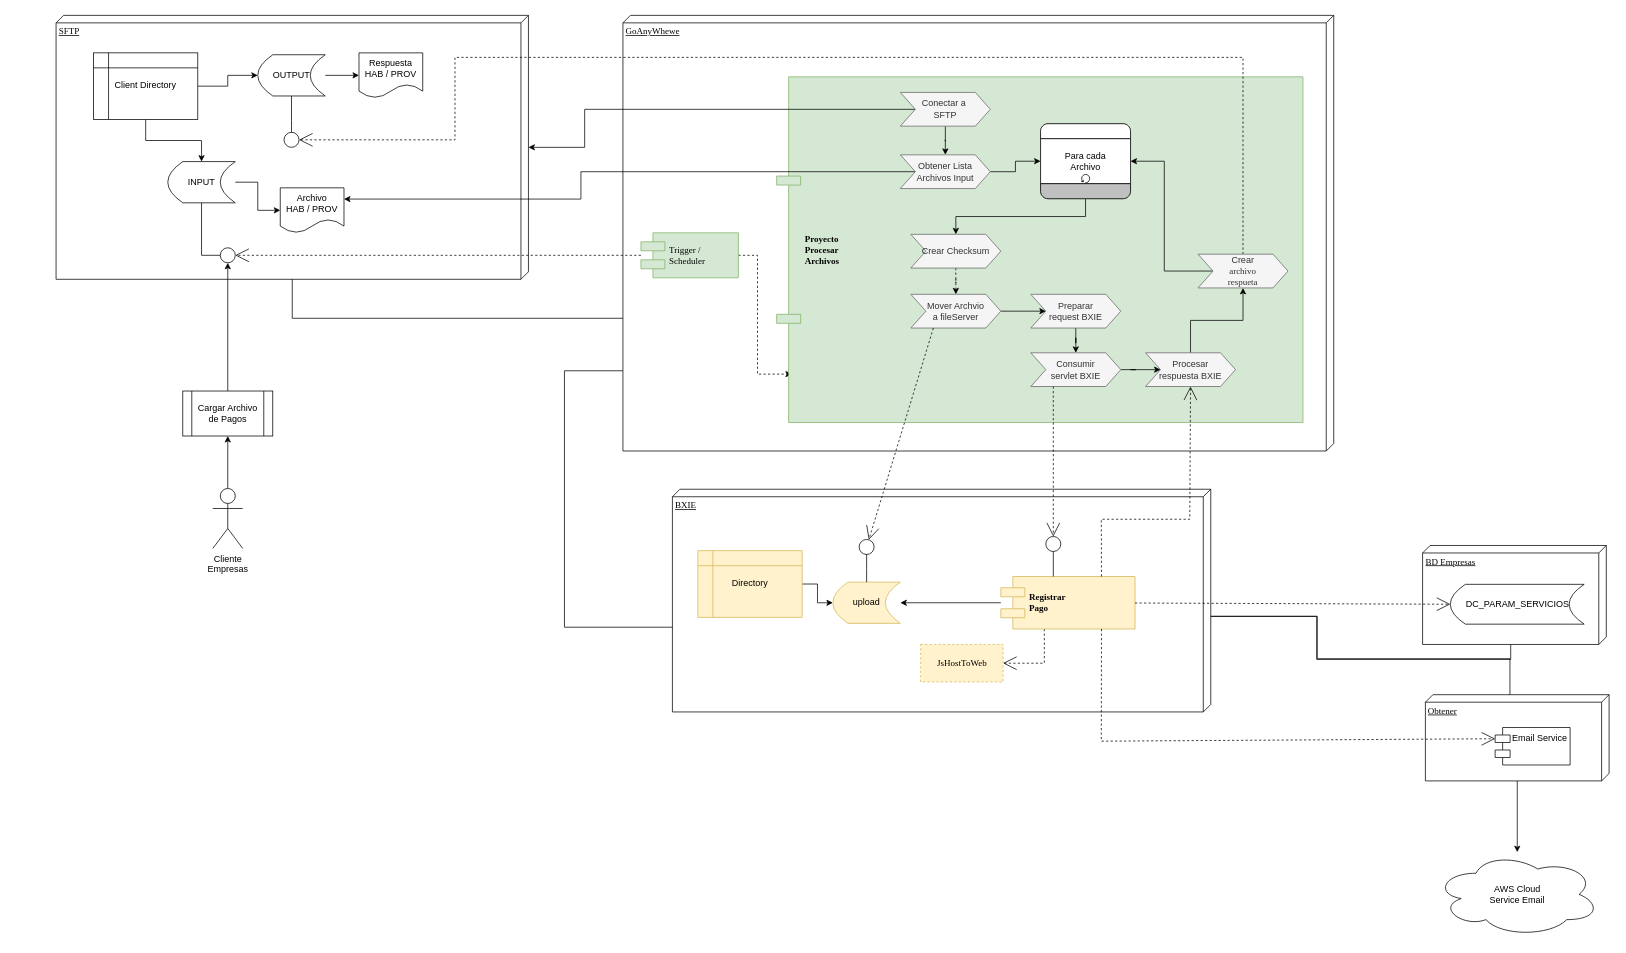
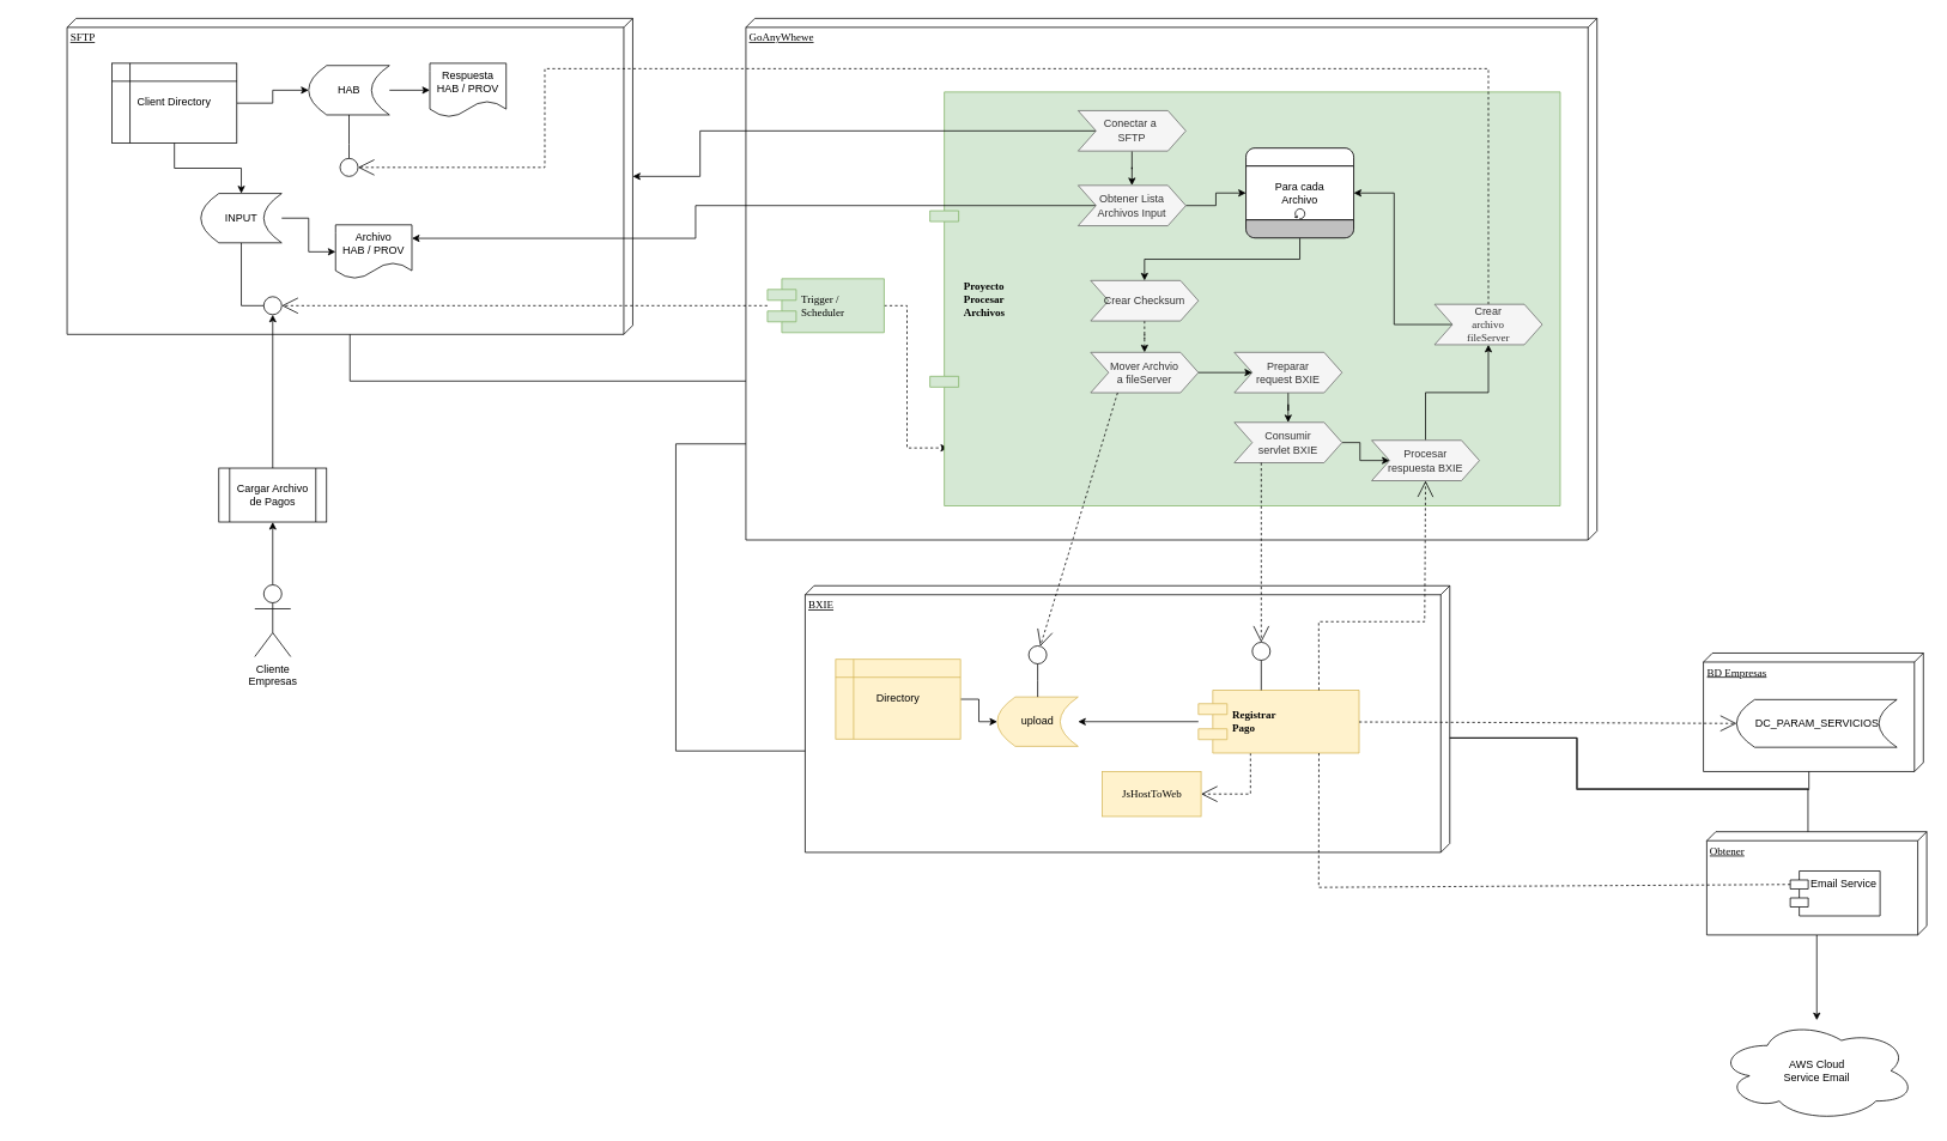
- <mxCell id="25" value="OUTPUT" style="shape=dataStorage;whiteSpace=wrap;html=1;fixedSize=1;" parent="1" vertex="1"><mxGeometry x="343" y="72.5" width="90" height="55" as="geometry" /></mxCell>
+ <mxCell id="25" value="HAB" style="shape=dataStorage;whiteSpace=wrap;html=1;fixedSize=1;" parent="1" vertex="1"><mxGeometry x="343" y="72.5" width="90" height="55" as="geometry" /></mxCell>
- <mxCell id="71" value="Crear&lt;br style=&quot;border-color: var(--border-color); font-family: Verdana; text-align: left;&quot;&gt;&lt;span style=&quot;font-family: Verdana; text-align: left;&quot;&gt;archivo&lt;/span&gt;&lt;br style=&quot;border-color: var(--border-color); font-family: Verdana; text-align: left;&quot;&gt;&lt;span style=&quot;font-family: Verdana; text-align: left;&quot;&gt;respueta&lt;/span&gt;" style="shape=step;perimeter=stepPerimeter;whiteSpace=wrap;html=1;fixedSize=1;fillColor=#f5f5f5;fontColor=#333333;strokeColor=#666666;" parent="1" vertex="1"><mxGeometry x="1597" y="338.5" width="120" height="45" as="geometry" /></mxCell>
+ <mxCell id="71" value="Crear&lt;br style=&quot;border-color: var(--border-color); font-family: Verdana; text-align: left;&quot;&gt;&lt;span style=&quot;font-family: Verdana; text-align: left;&quot;&gt;archivo&lt;/span&gt;&lt;br style=&quot;border-color: var(--border-color); font-family: Verdana; text-align: left;&quot;&gt;&lt;span style=&quot;font-family: Verdana; text-align: left;&quot;&gt;fileServer&lt;/span&gt;" style="shape=step;perimeter=stepPerimeter;whiteSpace=wrap;html=1;fixedSize=1;fillColor=#f5f5f5;fontColor=#333333;strokeColor=#666666;" parent="1" vertex="1"><mxGeometry x="1597" y="338.5" width="120" height="45" as="geometry" /></mxCell>
- <mxCell id="57" value="Procesar&lt;br&gt;respuesta BXIE" style="shape=step;perimeter=stepPerimeter;whiteSpace=wrap;html=1;fixedSize=1;fillColor=#f5f5f5;fontColor=#333333;strokeColor=#666666;" parent="1" vertex="1"><mxGeometry x="1527" y="470" width="120" height="45" as="geometry" /></mxCell>
+ <mxCell id="57" value="Procesar&lt;br&gt;respuesta BXIE" style="shape=step;perimeter=stepPerimeter;whiteSpace=wrap;html=1;fixedSize=1;fillColor=#f5f5f5;fontColor=#333333;strokeColor=#666666;" parent="1" vertex="1"><mxGeometry x="1527" y="490" width="120" height="45" as="geometry" /></mxCell>
- <mxCell id="10" value="JsHostToWeb" style="html=1;rounded=0;shadow=0;comic=0;labelBackgroundColor=none;strokeWidth=1;fontFamily=Verdana;fontSize=12;align=center;fillColor=#fff2cc;strokeColor=#d6b656;dashed=1;" parent="1" vertex="1"><mxGeometry x="1227" y="859" width="110" height="50" as="geometry" /></mxCell>
+ <mxCell id="10" value="JsHostToWeb" style="html=1;rounded=0;shadow=0;comic=0;labelBackgroundColor=none;strokeWidth=1;fontFamily=Verdana;fontSize=12;align=center;fillColor=#fff2cc;strokeColor=#d6b656;" parent="1" vertex="1"><mxGeometry x="1227" y="859" width="110" height="50" as="geometry" /></mxCell>
- <mxCell id="73" style="edgeStyle=none;rounded=0;html=1;dashed=1;labelBackgroundColor=none;startArrow=none;startFill=0;startSize=8;endArrow=open;endFill=0;endSize=16;fontFamily=Verdana;fontSize=12;entryX=0;entryY=0;entryDx=0;entryDy=15;exitX=0.75;exitY=1;exitDx=0;exitDy=0;entryPerimeter=0;" parent="1" source="9" target="55" edge="1"><mxGeometry relative="1" as="geometry"><mxPoint x="1523" y="800" as="sourcePoint" /><mxPoint x="1934" y="740" as="targetPoint" /><Array as="points"><mxPoint x="1468" y="988" /></Array></mxGeometry></mxCell>
+ <mxCell id="73" style="edgeStyle=none;rounded=0;html=1;dashed=1;labelBackgroundColor=none;startArrow=none;startFill=0;startSize=8;endArrow=none;endFill=0;endSize=16;fontFamily=Verdana;fontSize=12;entryX=0;entryY=0;entryDx=0;entryDy=15;exitX=0.75;exitY=1;exitDx=0;exitDy=0;entryPerimeter=0;" parent="1" source="9" target="55" edge="1"><mxGeometry relative="1" as="geometry"><mxPoint x="1523" y="800" as="sourcePoint" /><mxPoint x="1934" y="740" as="targetPoint" /><Array as="points"><mxPoint x="1468" y="988" /></Array></mxGeometry></mxCell>
